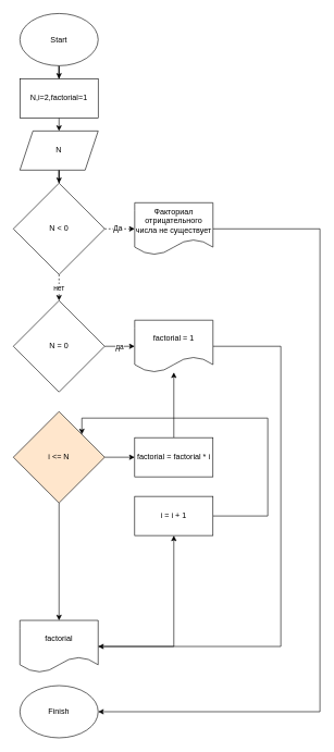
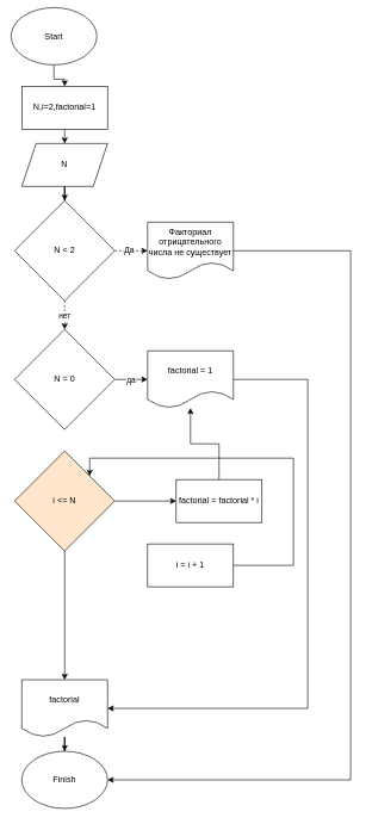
- <mxCell id="3" value="Start" style="ellipse;whiteSpace=wrap;html=1;" vertex="1" parent="1"><mxGeometry x="30" y="20" width="120" height="80" as="geometry" /></mxCell>
+ <mxCell id="3" value="Start" style="ellipse;whiteSpace=wrap;html=1;" vertex="1" parent="1"><mxGeometry x="15" y="10" width="120" height="80" as="geometry" /></mxCell>
- <mxCell id="15" value="N &amp;lt; 0" style="rhombus;whiteSpace=wrap;html=1;" vertex="1" parent="1"><mxGeometry x="20" y="280" width="140" height="140" as="geometry" /></mxCell>
+ <mxCell id="15" value="N &amp;lt; 2" style="rhombus;whiteSpace=wrap;html=1;" vertex="1" parent="1"><mxGeometry x="20" y="280" width="140" height="140" as="geometry" /></mxCell>
- <mxCell id="27" value="factorial = factorial * i" style="rounded=0;whiteSpace=wrap;html=1;" vertex="1" parent="1"><mxGeometry x="206" y="670" width="120" height="60" as="geometry" /></mxCell>
+ <mxCell id="27" value="factorial = factorial * i" style="rounded=0;whiteSpace=wrap;html=1;" vertex="1" parent="1"><mxGeometry x="246" y="670" width="120" height="60" as="geometry" /></mxCell>
- <mxCell id="9" style="edgeStyle=orthogonalEdgeStyle;rounded=0;orthogonalLoop=1;jettySize=auto;html=1;" edge="1" parent="1" source="10" target="29"><mxGeometry relative="1" as="geometry" /></mxCell>
+ <mxCell id="9" style="edgeStyle=orthogonalEdgeStyle;rounded=0;orthogonalLoop=1;jettySize=auto;html=1;" edge="1" parent="1" source="10" target="4"><mxGeometry relative="1" as="geometry" /></mxCell>
